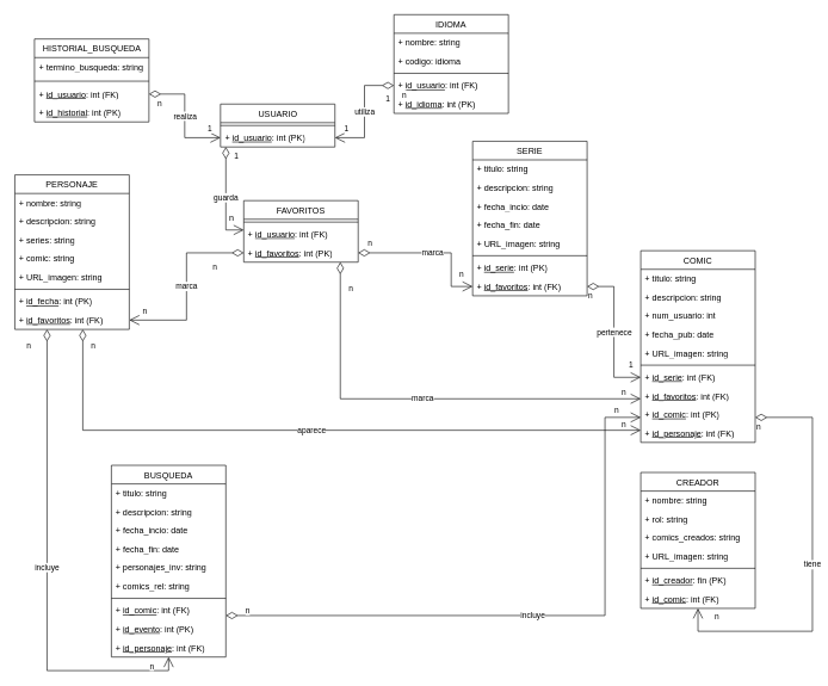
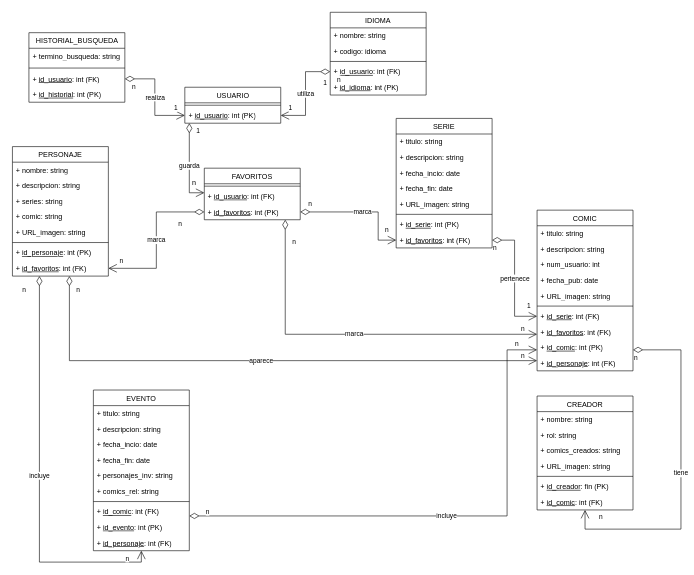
- <mxCell id="49" value="+&amp;nbsp;&lt;span style=&quot;text-align: center; text-decoration-line: underline;&quot;&gt;id_fecha&lt;/span&gt;: int (PK)" style="text;strokeColor=none;fillColor=none;align=left;verticalAlign=top;spacingLeft=4;spacingRight=4;overflow=hidden;rotatable=0;points=[[0,0.5],[1,0.5]];portConstraint=eastwest;whiteSpace=wrap;html=1;" vertex="1" parent="42"><mxGeometry y="164" width="160" height="26" as="geometry" /></mxCell>
+ <mxCell id="49" value="+&amp;nbsp;&lt;span style=&quot;text-align: center; text-decoration-line: underline;&quot;&gt;id_personaje&lt;/span&gt;: int (PK)" style="text;strokeColor=none;fillColor=none;align=left;verticalAlign=top;spacingLeft=4;spacingRight=4;overflow=hidden;rotatable=0;points=[[0,0.5],[1,0.5]];portConstraint=eastwest;whiteSpace=wrap;html=1;" vertex="1" parent="42"><mxGeometry y="164" width="160" height="26" as="geometry" /></mxCell>
- <mxCell id="85" value="&lt;span style=&quot;font-weight: 400;&quot;&gt;BUSQUEDA&lt;/span&gt;" style="swimlane;fontStyle=1;align=center;verticalAlign=top;childLayout=stackLayout;horizontal=1;startSize=26;horizontalStack=0;resizeParent=1;resizeParentMax=0;resizeLast=0;collapsible=1;marginBottom=0;whiteSpace=wrap;html=1;" vertex="1" parent="1"><mxGeometry x="155" y="650" width="160" height="268" as="geometry" /></mxCell>
+ <mxCell id="85" value="&lt;span style=&quot;font-weight: 400;&quot;&gt;EVENTO&lt;/span&gt;" style="swimlane;fontStyle=1;align=center;verticalAlign=top;childLayout=stackLayout;horizontal=1;startSize=26;horizontalStack=0;resizeParent=1;resizeParentMax=0;resizeLast=0;collapsible=1;marginBottom=0;whiteSpace=wrap;html=1;" vertex="1" parent="1"><mxGeometry x="155" y="650" width="160" height="268" as="geometry" /></mxCell>
